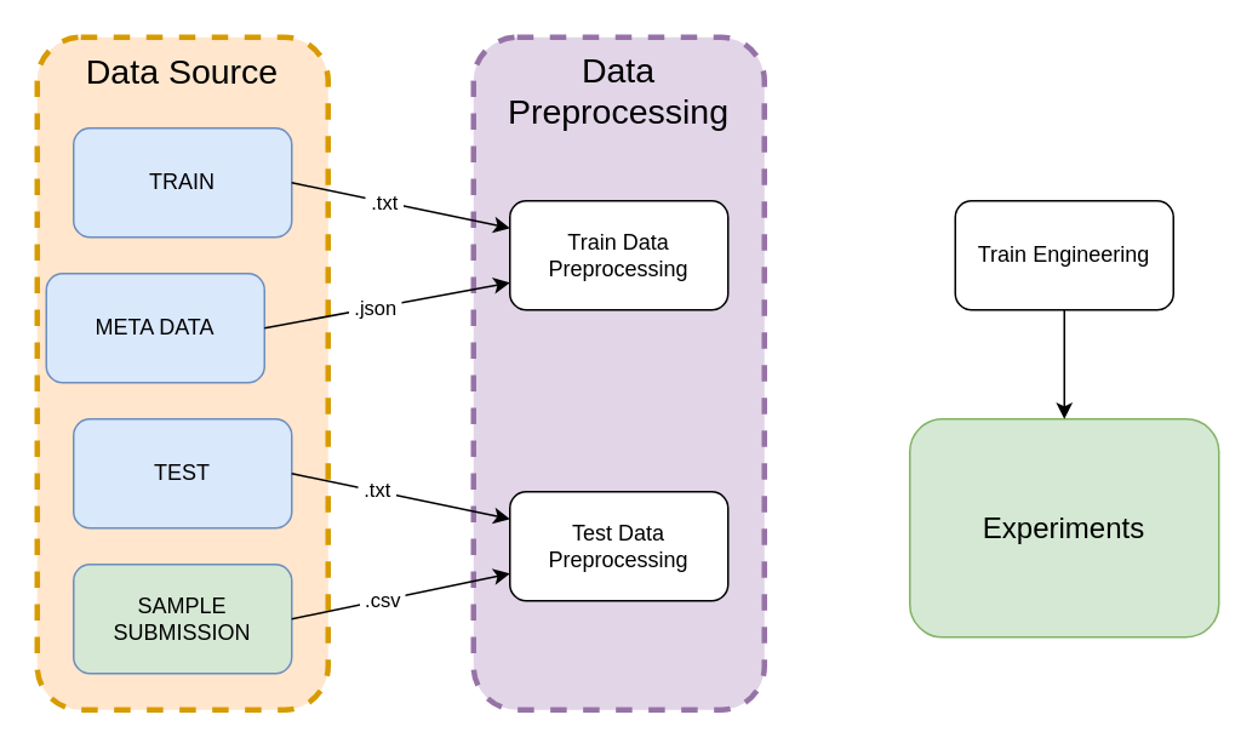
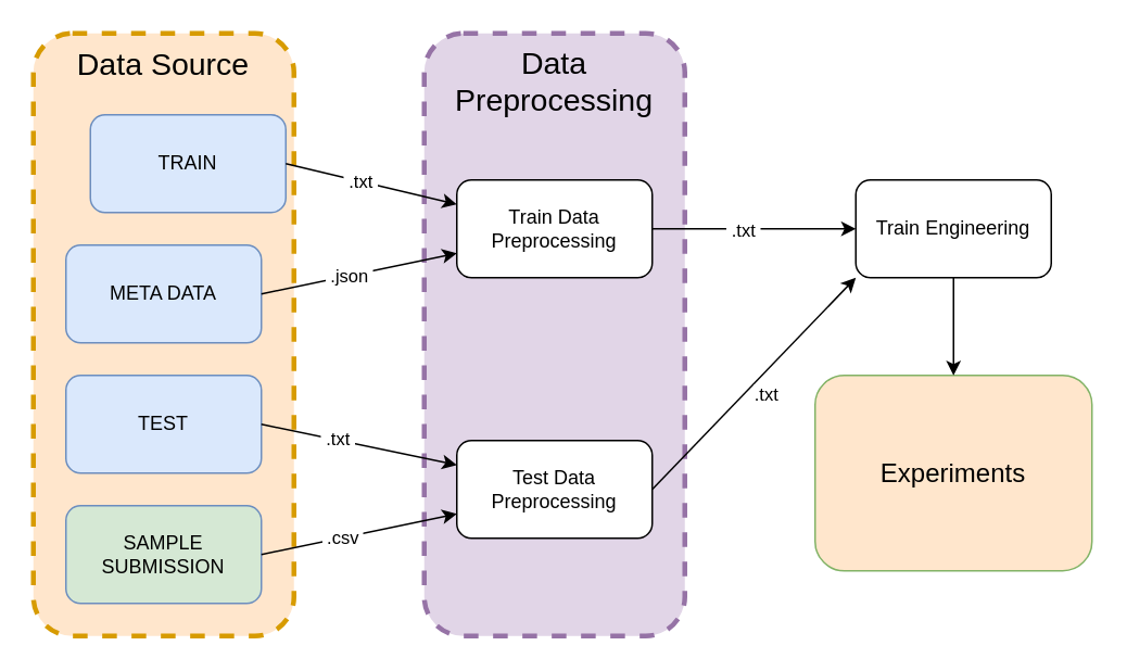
- <mxCell id="5" value="TRAIN" style="rounded=1;whiteSpace=wrap;html=1;fillColor=#dae8fc;strokeColor=#6c8ebf;" parent="1" vertex="1"><mxGeometry x="40" y="70" width="120" height="60" as="geometry" /></mxCell>
+ <mxCell id="5" value="TRAIN" style="rounded=1;whiteSpace=wrap;html=1;fillColor=#dae8fc;strokeColor=#6c8ebf;" parent="1" vertex="1"><mxGeometry x="55" y="70" width="120" height="60" as="geometry" /></mxCell>
+ <mxCell id="14" value="" style="endArrow=classic;html=1;exitX=1;exitY=0.5;exitDx=0;exitDy=0;entryX=0;entryY=0.5;entryDx=0;entryDy=0;" parent="1" source="11" target="13" edge="1"><mxGeometry width="50" height="50" relative="1" as="geometry"><mxPoint x="360" y="320" as="sourcePoint" /><mxPoint x="410" y="270" as="targetPoint" /></mxGeometry></mxCell>
+ <mxCell id="15" value="&amp;nbsp;.txt&amp;nbsp;" style="edgeLabel;html=1;align=center;verticalAlign=middle;resizable=0;points=[];" parent="14" vertex="1" connectable="0"><mxGeometry x="-0.09" y="2" relative="1" as="geometry"><mxPoint x="-2" y="2" as="offset" /></mxGeometry></mxCell>
- <mxCell id="7" value="META DATA" style="rounded=1;whiteSpace=wrap;html=1;fillColor=#dae8fc;strokeColor=#6c8ebf;" parent="1" vertex="1"><mxGeometry x="25" y="150" width="120" height="60" as="geometry" /></mxCell>
+ <mxCell id="7" value="META DATA" style="rounded=1;whiteSpace=wrap;html=1;fillColor=#dae8fc;strokeColor=#6c8ebf;" parent="1" vertex="1"><mxGeometry x="40" y="150" width="120" height="60" as="geometry" /></mxCell>
+ <mxCell id="25" value="" style="endArrow=classic;html=1;entryX=0;entryY=1;entryDx=0;entryDy=0;exitX=1;exitY=0.5;exitDx=0;exitDy=0;" edge="1" parent="1" source="16" target="13"><mxGeometry width="50" height="50" relative="1" as="geometry"><mxPoint x="260" y="520" as="sourcePoint" /><mxPoint x="310" y="470" as="targetPoint" /></mxGeometry></mxCell>
+ <mxCell id="26" value=".txt" style="edgeLabel;html=1;align=center;verticalAlign=middle;resizable=0;points=[];" vertex="1" connectable="0" parent="25"><mxGeometry x="0.192" y="1" relative="1" as="geometry"><mxPoint x="-4" y="19" as="offset" /></mxGeometry></mxCell>
- <mxCell id="4" value="&lt;font style=&quot;font-size: 16px&quot;&gt;Experiments&lt;/font&gt;" style="rounded=1;whiteSpace=wrap;html=1;fillColor=#d5e8d4;strokeColor=#82b366;" parent="1" vertex="1"><mxGeometry x="500" y="230" width="170" height="120" as="geometry" /></mxCell>
+ <mxCell id="4" value="&lt;font style=&quot;font-size: 16px&quot;&gt;Experiments&lt;/font&gt;" style="rounded=1;whiteSpace=wrap;html=1;fillColor=#ffe6cc;strokeColor=#82b366;" parent="1" vertex="1"><mxGeometry x="500" y="230" width="170" height="120" as="geometry" /></mxCell>
